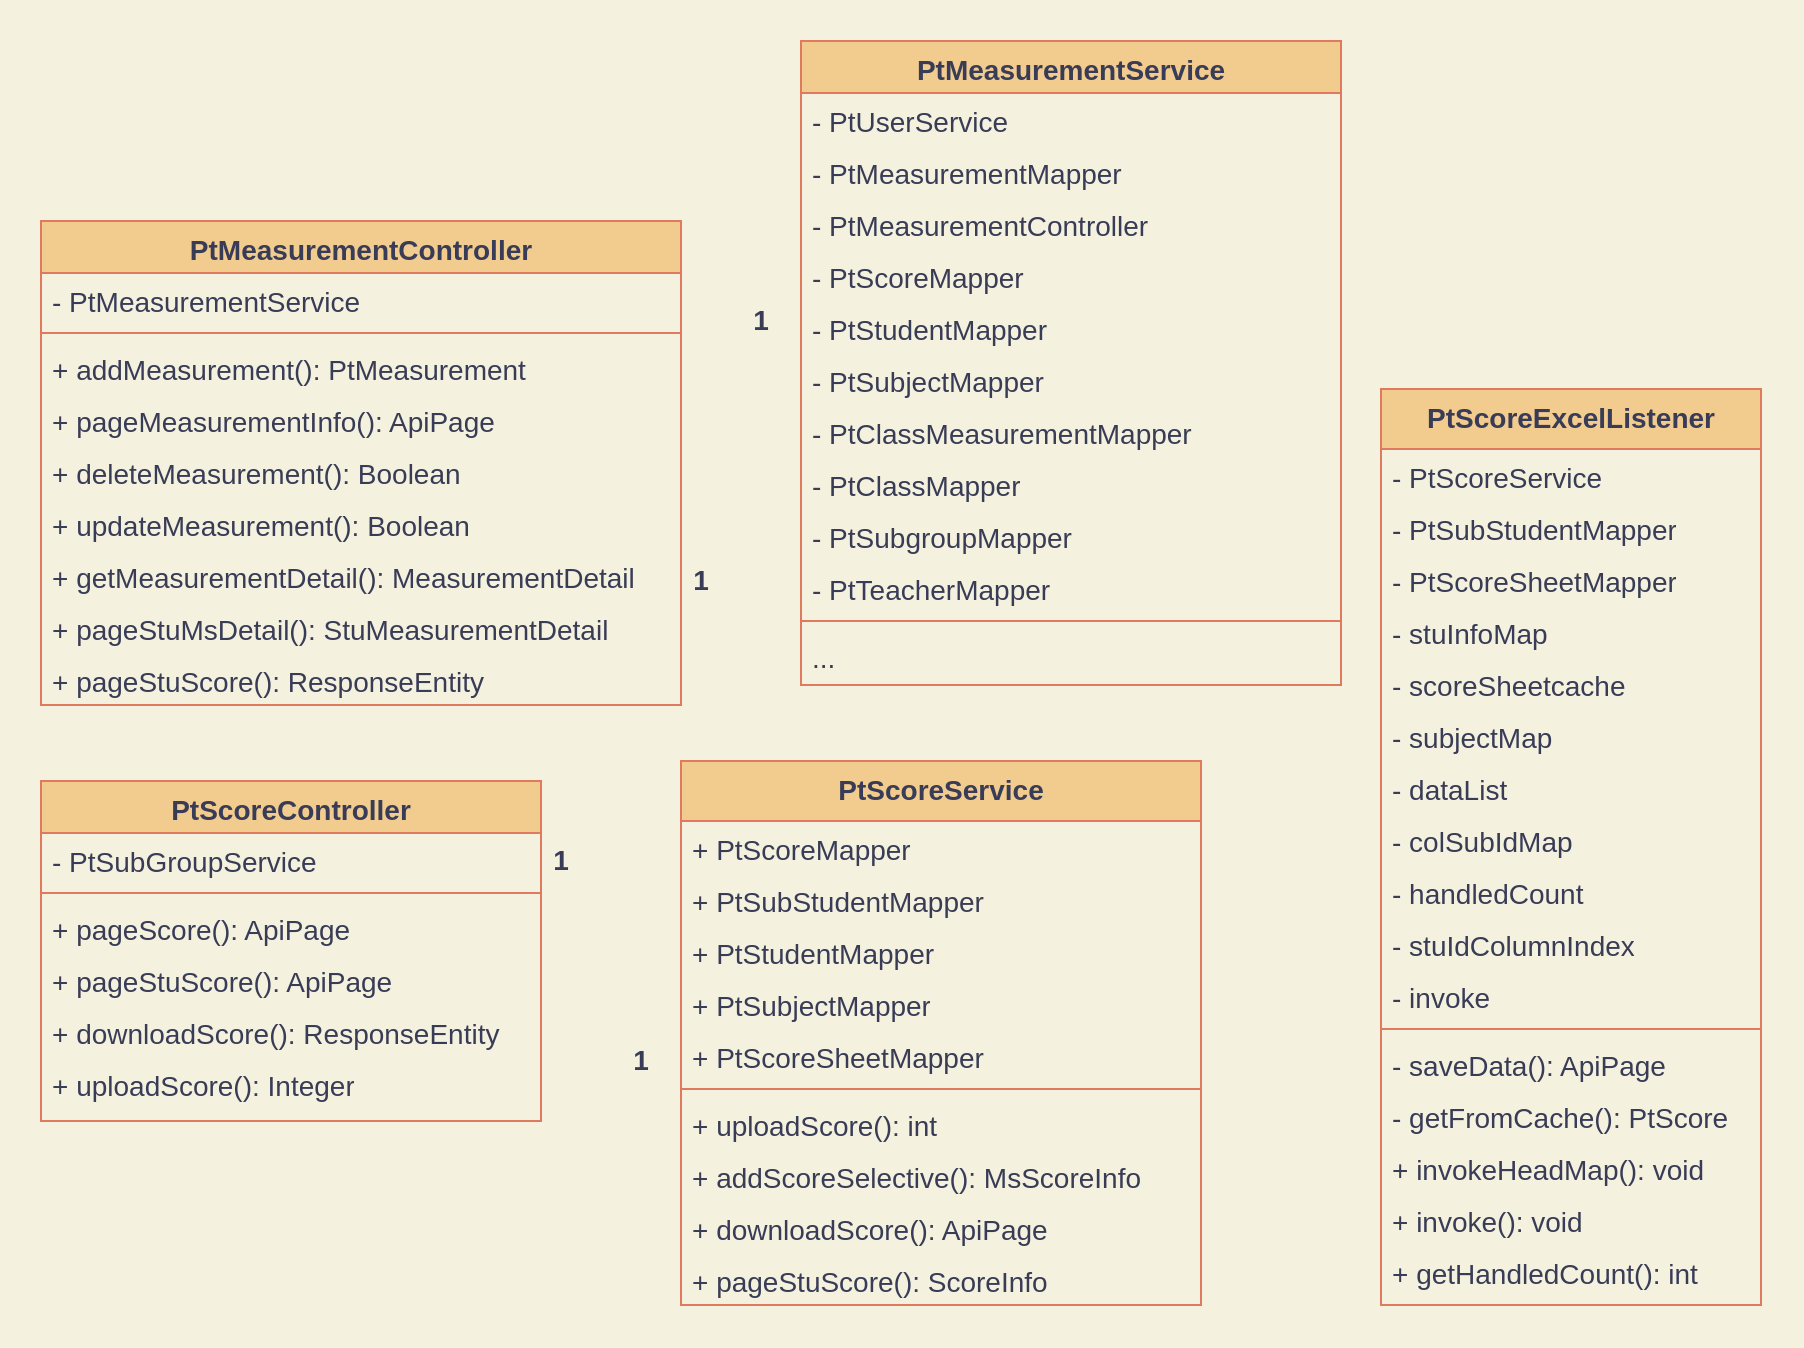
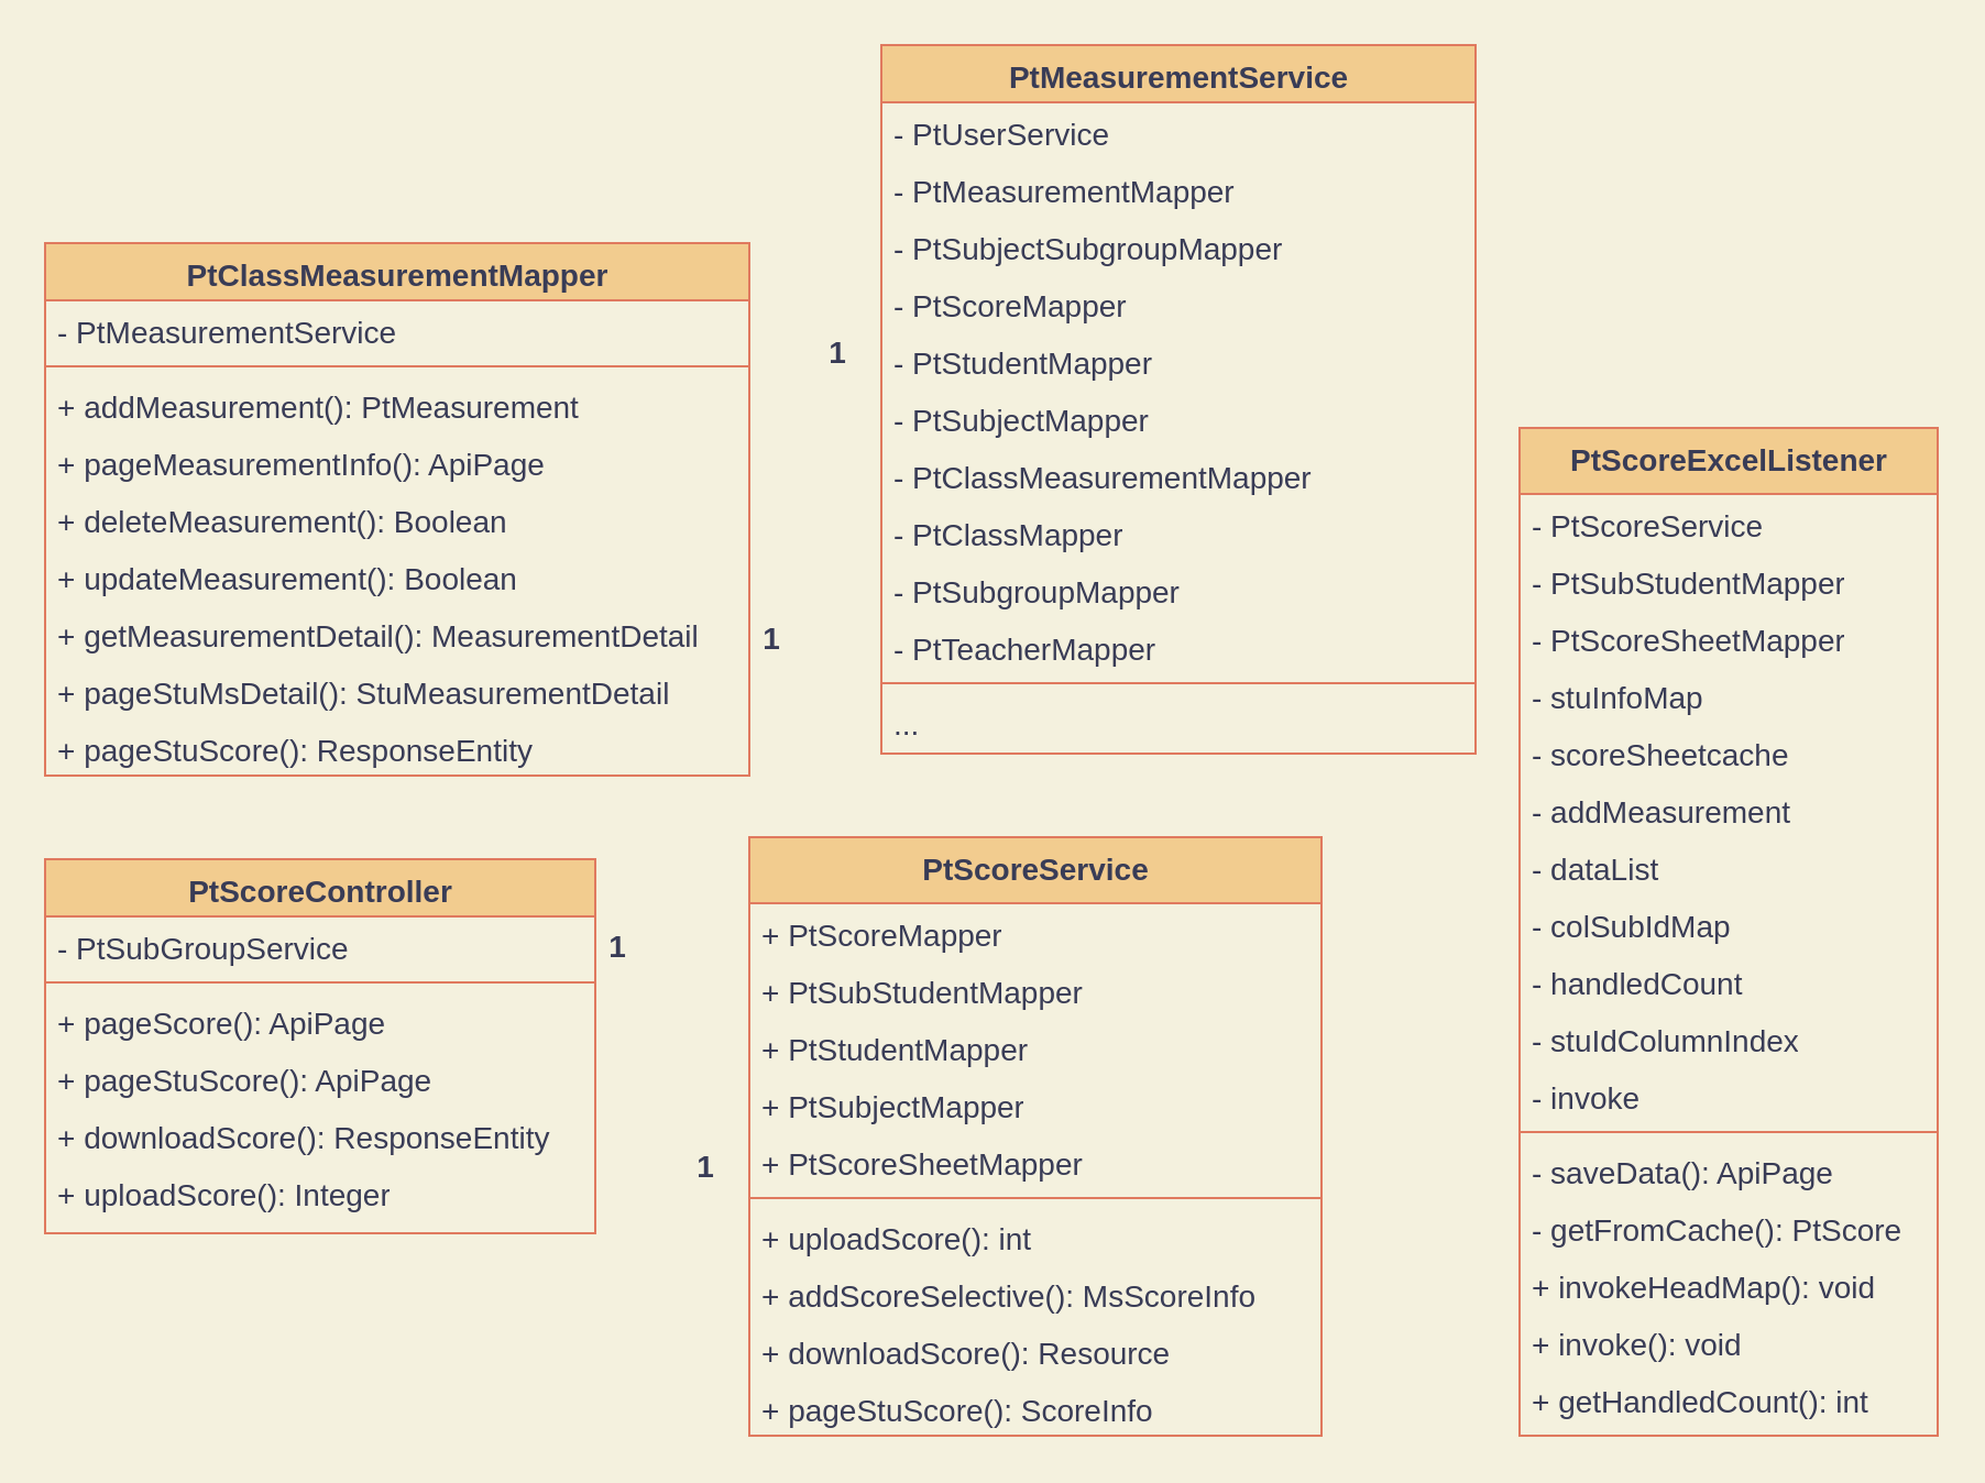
- <mxCell id="22" value="- PtMeasurementController" style="text;html=1;strokeColor=none;fillColor=none;align=left;verticalAlign=top;spacingLeft=4;spacingRight=4;whiteSpace=wrap;overflow=hidden;rotatable=0;points=[[0,0.5],[1,0.5]];portConstraint=eastwest;fontSize=14;fontColor=#393C56;fontFamily=Helvetica;" parent="19" vertex="1"><mxGeometry y="78" width="270" height="26" as="geometry" /></mxCell>
+ <mxCell id="22" value="- PtSubjectSubgroupMapper" style="text;html=1;strokeColor=none;fillColor=none;align=left;verticalAlign=top;spacingLeft=4;spacingRight=4;whiteSpace=wrap;overflow=hidden;rotatable=0;points=[[0,0.5],[1,0.5]];portConstraint=eastwest;fontSize=14;fontColor=#393C56;fontFamily=Helvetica;" parent="19" vertex="1"><mxGeometry y="78" width="270" height="26" as="geometry" /></mxCell>
- <mxCell id="9" value="PtMeasurementController" style="swimlane;html=1;fontStyle=1;align=center;verticalAlign=top;childLayout=stackLayout;horizontal=1;startSize=26;horizontalStack=0;resizeParent=1;resizeLast=0;collapsible=1;marginBottom=0;swimlaneFillColor=none;rounded=0;shadow=0;comic=0;labelBackgroundColor=none;strokeWidth=1;fillColor=#F2CC8F;fontFamily=Helvetica;fontSize=14;strokeColor=#E07A5F;fontColor=#393C56;" parent="1" vertex="1"><mxGeometry x="20" y="110" width="320" height="242" as="geometry" /></mxCell>
+ <mxCell id="9" value="PtClassMeasurementMapper" style="swimlane;html=1;fontStyle=1;align=center;verticalAlign=top;childLayout=stackLayout;horizontal=1;startSize=26;horizontalStack=0;resizeParent=1;resizeLast=0;collapsible=1;marginBottom=0;swimlaneFillColor=none;rounded=0;shadow=0;comic=0;labelBackgroundColor=none;strokeWidth=1;fillColor=#F2CC8F;fontFamily=Helvetica;fontSize=14;strokeColor=#E07A5F;fontColor=#393C56;" parent="1" vertex="1"><mxGeometry x="20" y="110" width="320" height="242" as="geometry" /></mxCell>
- <mxCell id="49" value="- subjectMap" style="text;html=1;strokeColor=none;fillColor=none;align=left;verticalAlign=top;spacingLeft=4;spacingRight=4;whiteSpace=wrap;overflow=hidden;rotatable=0;points=[[0,0.5],[1,0.5]];portConstraint=eastwest;fontSize=14;fontColor=#393C56;fontFamily=Helvetica;" parent="43" vertex="1"><mxGeometry y="160" width="190" height="26" as="geometry" /></mxCell>
+ <mxCell id="49" value="- addMeasurement" style="text;html=1;strokeColor=none;fillColor=none;align=left;verticalAlign=top;spacingLeft=4;spacingRight=4;whiteSpace=wrap;overflow=hidden;rotatable=0;points=[[0,0.5],[1,0.5]];portConstraint=eastwest;fontSize=14;fontColor=#393C56;fontFamily=Helvetica;" parent="43" vertex="1"><mxGeometry y="160" width="190" height="26" as="geometry" /></mxCell>
- <mxCell id="41" value="+ downloadScore(): ApiPage" style="text;html=1;strokeColor=none;fillColor=none;align=left;verticalAlign=top;spacingLeft=4;spacingRight=4;whiteSpace=wrap;overflow=hidden;rotatable=0;points=[[0,0.5],[1,0.5]];portConstraint=eastwest;fontSize=14;fontColor=#393C56;fontFamily=Helvetica;" parent="32" vertex="1"><mxGeometry y="220" width="260" height="26" as="geometry" /></mxCell>
+ <mxCell id="41" value="+ downloadScore(): Resource" style="text;html=1;strokeColor=none;fillColor=none;align=left;verticalAlign=top;spacingLeft=4;spacingRight=4;whiteSpace=wrap;overflow=hidden;rotatable=0;points=[[0,0.5],[1,0.5]];portConstraint=eastwest;fontSize=14;fontColor=#393C56;fontFamily=Helvetica;" parent="32" vertex="1"><mxGeometry y="220" width="260" height="26" as="geometry" /></mxCell>
